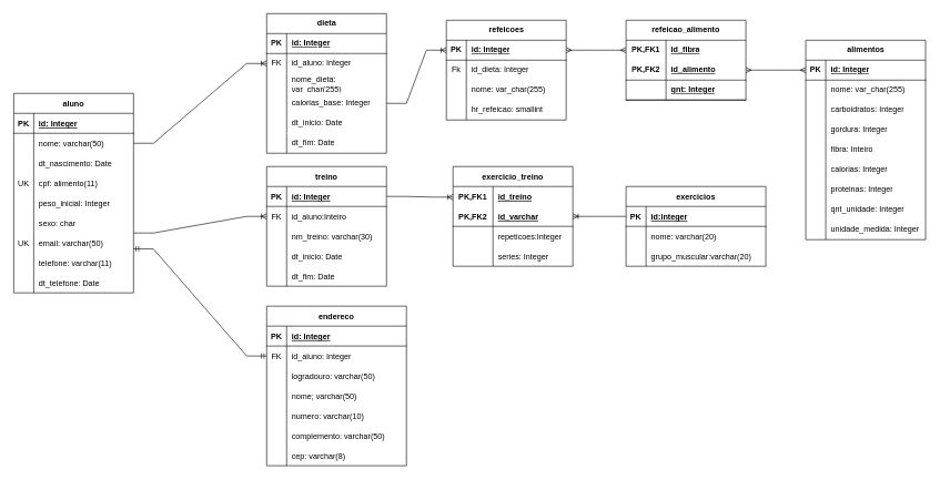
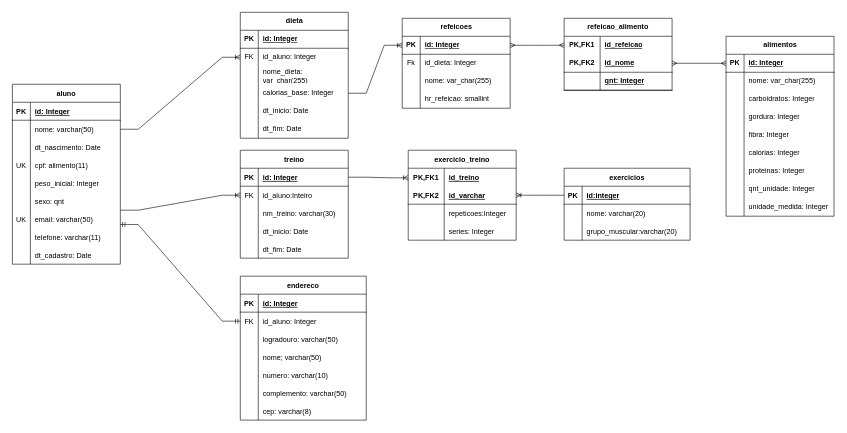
- <mxCell id="158" value="id_fibra" style="shape=partialRectangle;connectable=0;fillColor=none;top=0;left=0;bottom=0;right=0;align=left;spacingLeft=6;fontStyle=5;overflow=hidden;html=1;whiteSpace=wrap;" vertex="1" parent="156"><mxGeometry x="60" width="120" height="30" as="geometry"><mxRectangle width="120" height="30" as="alternateBounds" /></mxGeometry></mxCell>
+ <mxCell id="158" value="id_refeicao" style="shape=partialRectangle;connectable=0;fillColor=none;top=0;left=0;bottom=0;right=0;align=left;spacingLeft=6;fontStyle=5;overflow=hidden;html=1;whiteSpace=wrap;" vertex="1" parent="156"><mxGeometry x="60" width="120" height="30" as="geometry"><mxRectangle width="120" height="30" as="alternateBounds" /></mxGeometry></mxCell>
- <mxCell id="161" value="id_alimento" style="shape=partialRectangle;connectable=0;fillColor=none;top=0;left=0;bottom=0;right=0;align=left;spacingLeft=6;fontStyle=5;overflow=hidden;html=1;whiteSpace=wrap;" vertex="1" parent="159"><mxGeometry x="60" width="120" height="30" as="geometry"><mxRectangle width="120" height="30" as="alternateBounds" /></mxGeometry></mxCell>
+ <mxCell id="161" value="id_nome" style="shape=partialRectangle;connectable=0;fillColor=none;top=0;left=0;bottom=0;right=0;align=left;spacingLeft=6;fontStyle=5;overflow=hidden;html=1;whiteSpace=wrap;" vertex="1" parent="159"><mxGeometry x="60" width="120" height="30" as="geometry"><mxRectangle width="120" height="30" as="alternateBounds" /></mxGeometry></mxCell>
- <mxCell id="142" value="fibra: Inteiro" style="shape=partialRectangle;connectable=0;fillColor=none;top=0;left=0;bottom=0;right=0;align=left;spacingLeft=6;overflow=hidden;whiteSpace=wrap;html=1;" vertex="1" parent="140"><mxGeometry x="30" width="150" height="30" as="geometry"><mxRectangle width="150" height="30" as="alternateBounds" /></mxGeometry></mxCell>
+ <mxCell id="142" value="fibra: Integer" style="shape=partialRectangle;connectable=0;fillColor=none;top=0;left=0;bottom=0;right=0;align=left;spacingLeft=6;overflow=hidden;whiteSpace=wrap;html=1;" vertex="1" parent="140"><mxGeometry x="30" width="150" height="30" as="geometry"><mxRectangle width="150" height="30" as="alternateBounds" /></mxGeometry></mxCell>
- <mxCell id="20" value="sexo: char" style="shape=partialRectangle;connectable=0;fillColor=none;top=0;left=0;bottom=0;right=0;align=left;spacingLeft=6;overflow=hidden;" parent="18" vertex="1"><mxGeometry x="30" width="150" height="30" as="geometry"><mxRectangle width="150" height="30" as="alternateBounds" /></mxGeometry></mxCell>
+ <mxCell id="20" value="sexo: qnt" style="shape=partialRectangle;connectable=0;fillColor=none;top=0;left=0;bottom=0;right=0;align=left;spacingLeft=6;overflow=hidden;" parent="18" vertex="1"><mxGeometry x="30" width="150" height="30" as="geometry"><mxRectangle width="150" height="30" as="alternateBounds" /></mxGeometry></mxCell>
- <mxCell id="29" value="dt_telefone: Date" style="shape=partialRectangle;connectable=0;fillColor=none;top=0;left=0;bottom=0;right=0;align=left;spacingLeft=6;overflow=hidden;" vertex="1" parent="27"><mxGeometry x="30" width="150" height="30" as="geometry"><mxRectangle width="150" height="30" as="alternateBounds" /></mxGeometry></mxCell>
+ <mxCell id="29" value="dt_cadastro: Date" style="shape=partialRectangle;connectable=0;fillColor=none;top=0;left=0;bottom=0;right=0;align=left;spacingLeft=6;overflow=hidden;" vertex="1" parent="27"><mxGeometry x="30" width="150" height="30" as="geometry"><mxRectangle width="150" height="30" as="alternateBounds" /></mxGeometry></mxCell>
